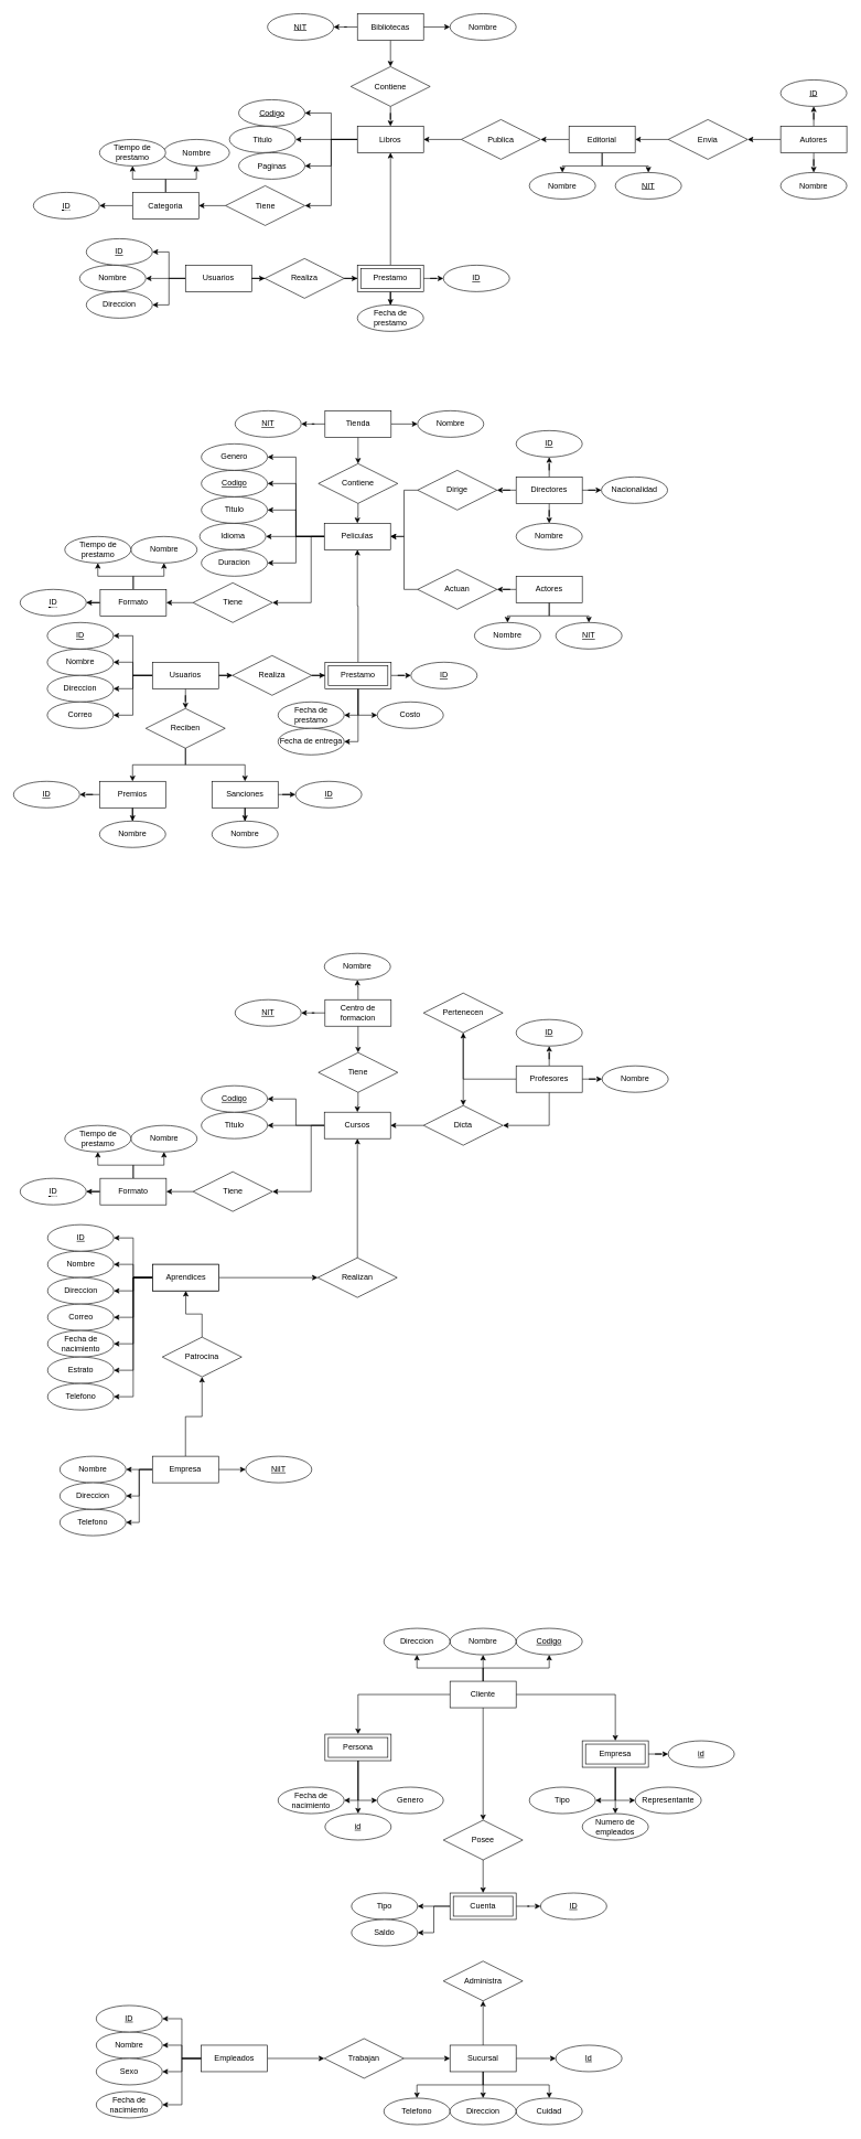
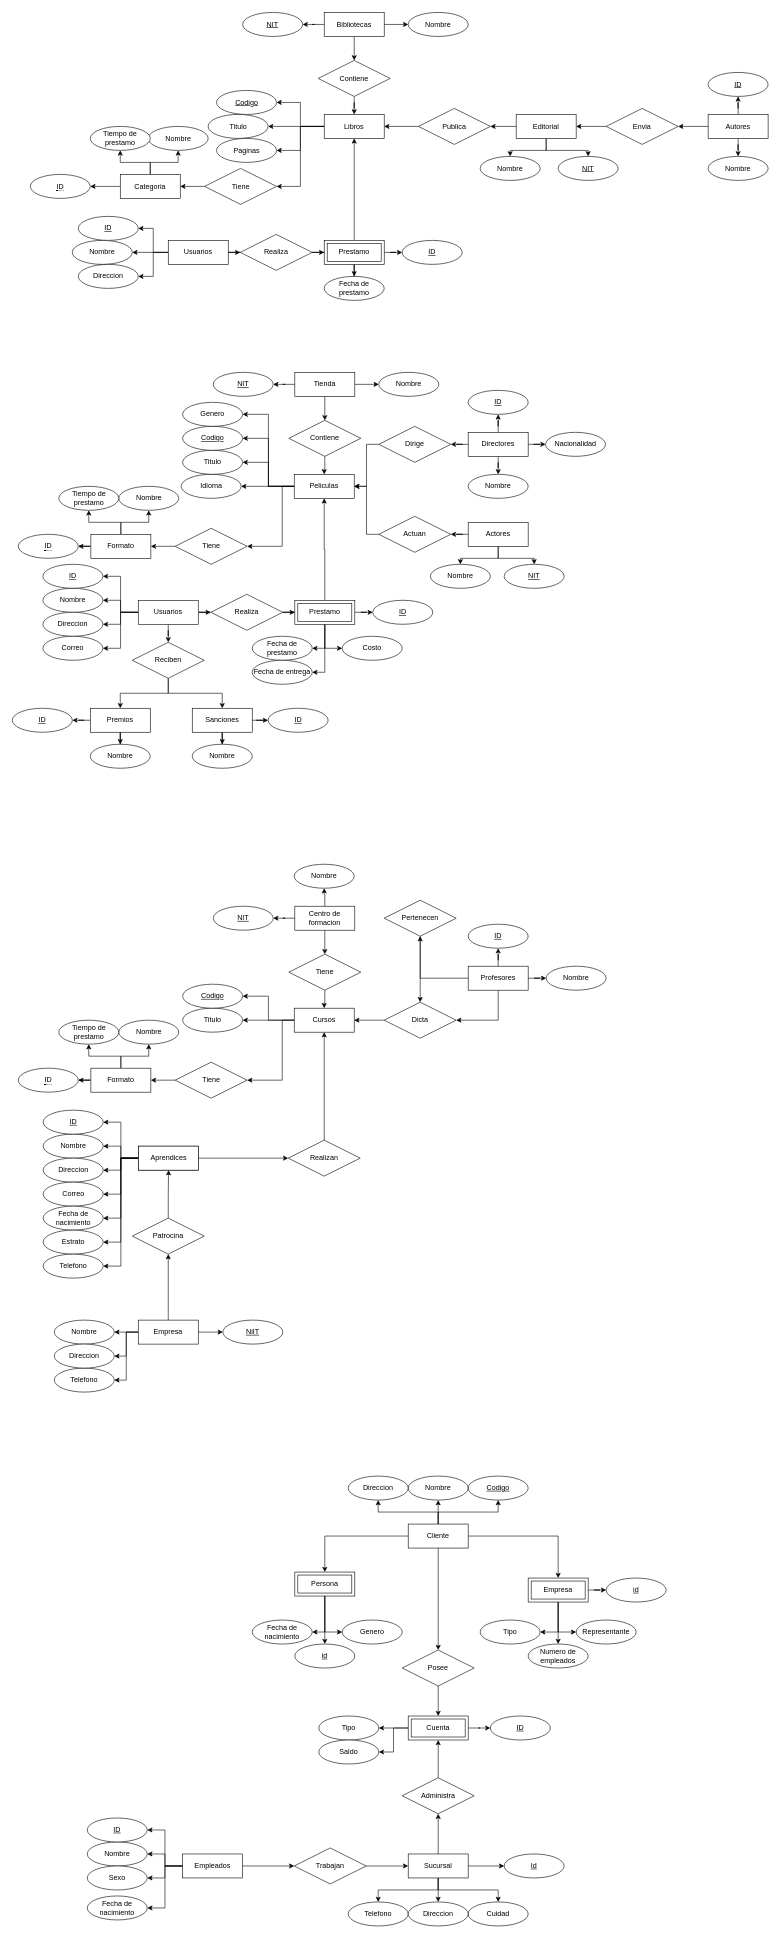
- <mxCell id="87" style="edgeStyle=orthogonalEdgeStyle;rounded=0;orthogonalLoop=1;jettySize=auto;html=1;entryX=1;entryY=0.5;entryDx=0;entryDy=0;" edge="1" parent="1" source="89" target="124"><mxGeometry relative="1" as="geometry" /></mxCell>
- <mxCell id="124" value="Duracion" style="ellipse;whiteSpace=wrap;html=1;align=center;" vertex="1" parent="1"><mxGeometry x="304" y="830" width="100" height="40" as="geometry" /></mxCell>
- <mxCell id="192" value="Patrocina" style="shape=rhombus;perimeter=rhombusPerimeter;whiteSpace=wrap;html=1;align=center;" vertex="1" parent="1"><mxGeometry x="245" y="2020" width="120" height="60" as="geometry" /></mxCell>
+ <mxCell id="192" value="Patrocina" style="shape=rhombus;perimeter=rhombusPerimeter;whiteSpace=wrap;html=1;align=center;" vertex="1" parent="1"><mxGeometry x="220" y="2030" width="120" height="60" as="geometry" /></mxCell>
+ <mxCell id="262" value="" style="edgeStyle=orthogonalEdgeStyle;rounded=0;orthogonalLoop=1;jettySize=auto;html=1;" edge="1" parent="1" source="263" target="239"><mxGeometry relative="1" as="geometry" /></mxCell>
